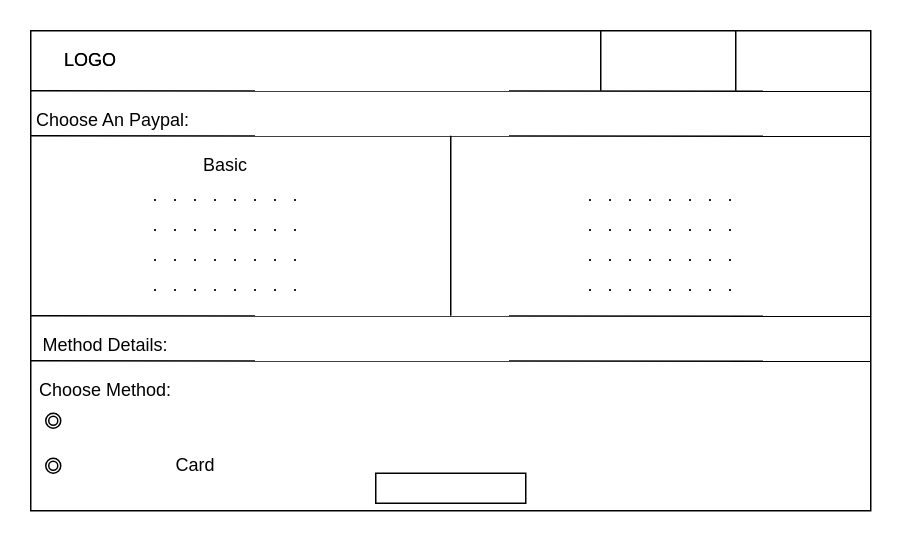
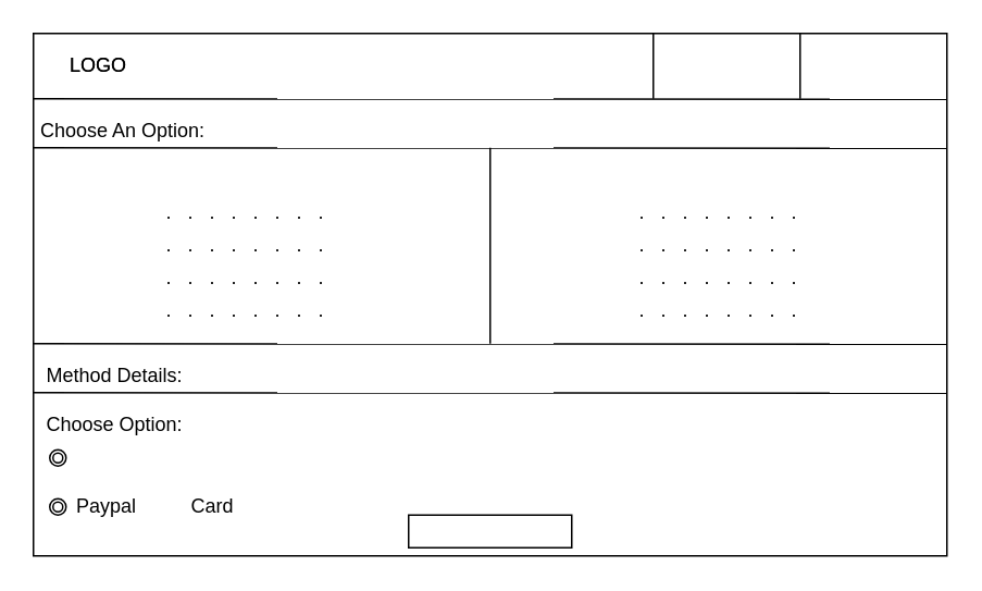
- <mxCell id="12" value="Choose An Paypal:" style="text;html=1;strokeColor=none;fillColor=none;align=center;verticalAlign=middle;whiteSpace=wrap;rounded=0;" vertex="1" parent="1"><mxGeometry x="20" y="70" width="110" height="20" as="geometry" /></mxCell>
+ <mxCell id="12" value="Choose An Option:" style="text;html=1;strokeColor=none;fillColor=none;align=center;verticalAlign=middle;whiteSpace=wrap;rounded=0;" vertex="1" parent="1"><mxGeometry x="20" y="70" width="110" height="20" as="geometry" /></mxCell>
- <mxCell id="13" value="Basic" style="text;html=1;strokeColor=none;fillColor=none;align=center;verticalAlign=middle;whiteSpace=wrap;rounded=0;" vertex="1" parent="1"><mxGeometry x="130" y="100" width="40" height="20" as="geometry" /></mxCell>
- <mxCell id="23" value="Choose Method:" style="text;html=1;strokeColor=none;fillColor=none;align=center;verticalAlign=middle;whiteSpace=wrap;rounded=0;" vertex="1" parent="1"><mxGeometry x="20" y="250" width="100" height="20" as="geometry" /></mxCell>
+ <mxCell id="23" value="Choose Option:" style="text;html=1;strokeColor=none;fillColor=none;align=center;verticalAlign=middle;whiteSpace=wrap;rounded=0;" vertex="1" parent="1"><mxGeometry x="20" y="250" width="100" height="20" as="geometry" /></mxCell>
+ <mxCell id="25" value="Paypal" style="text;html=1;strokeColor=none;fillColor=none;align=center;verticalAlign=middle;whiteSpace=wrap;rounded=0;" vertex="1" parent="1"><mxGeometry x="40" y="300" width="50" height="20" as="geometry" /></mxCell>
